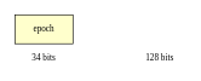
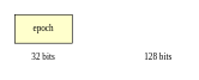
- <mxCell id="3" value="34 bits" style="text;html=1;strokeColor=none;fillColor=none;align=center;verticalAlign=middle;whiteSpace=wrap;rounded=0;fontFamily=IBM Plex Mono;" parent="1" vertex="1"><mxGeometry x="30" y="70" width="60" height="20" as="geometry" /></mxCell>
+ <mxCell id="3" value="32 bits" style="text;html=1;strokeColor=none;fillColor=none;align=center;verticalAlign=middle;whiteSpace=wrap;rounded=0;fontFamily=IBM Plex Mono;" parent="1" vertex="1"><mxGeometry x="30" y="70" width="60" height="20" as="geometry" /></mxCell>
